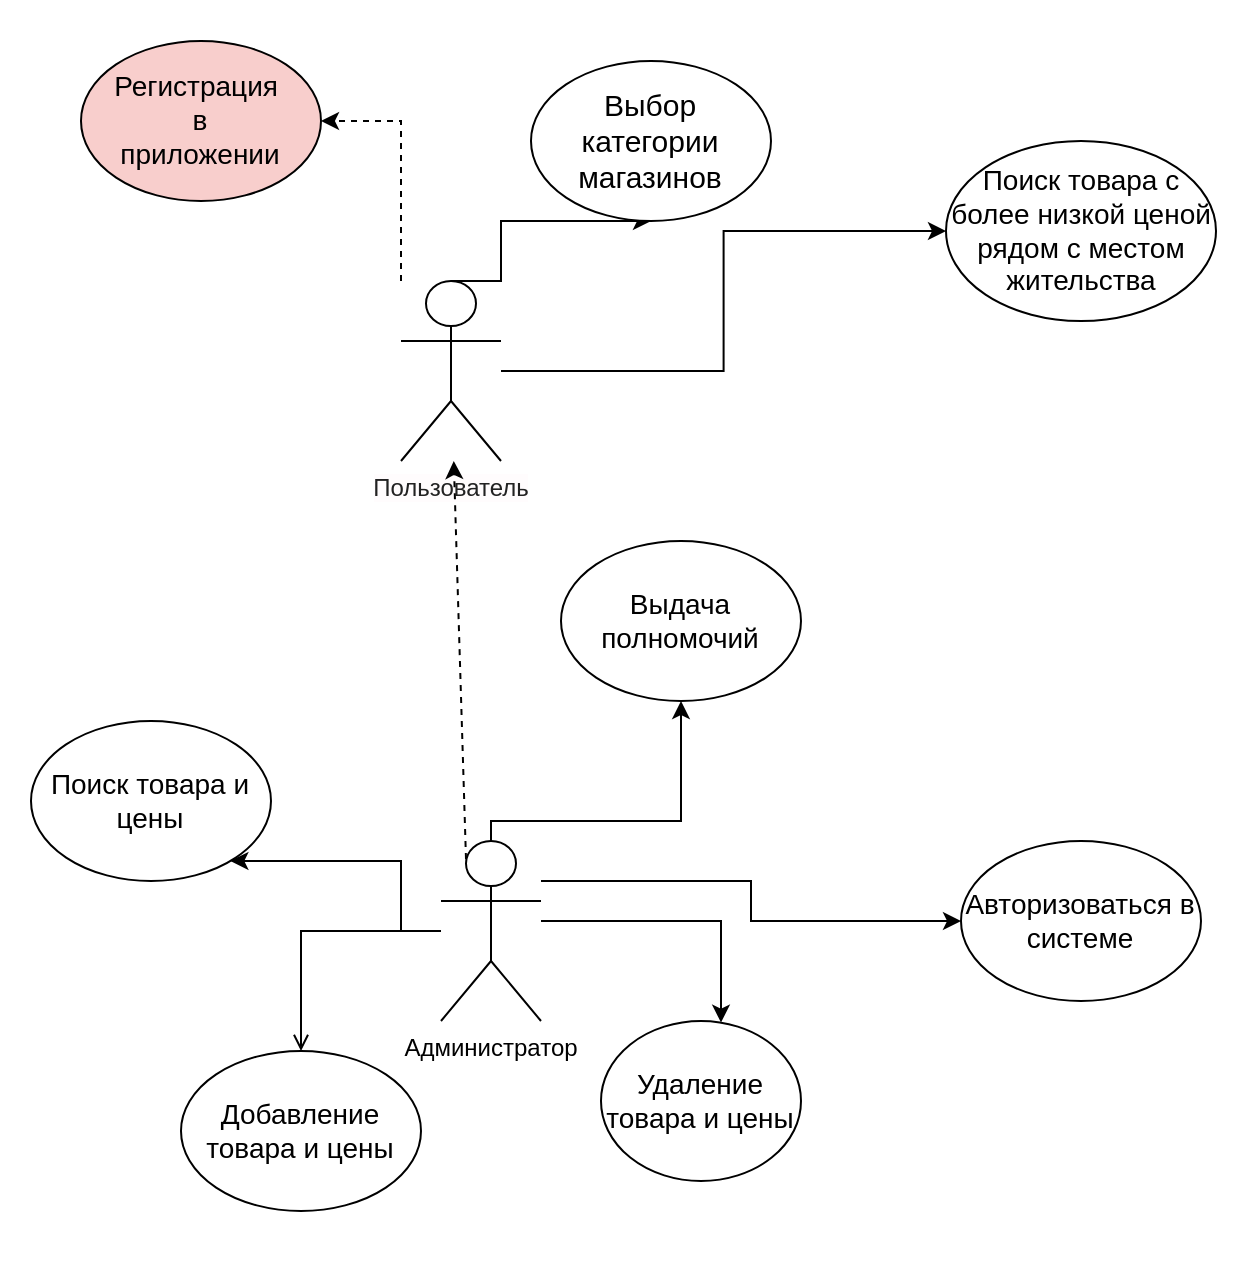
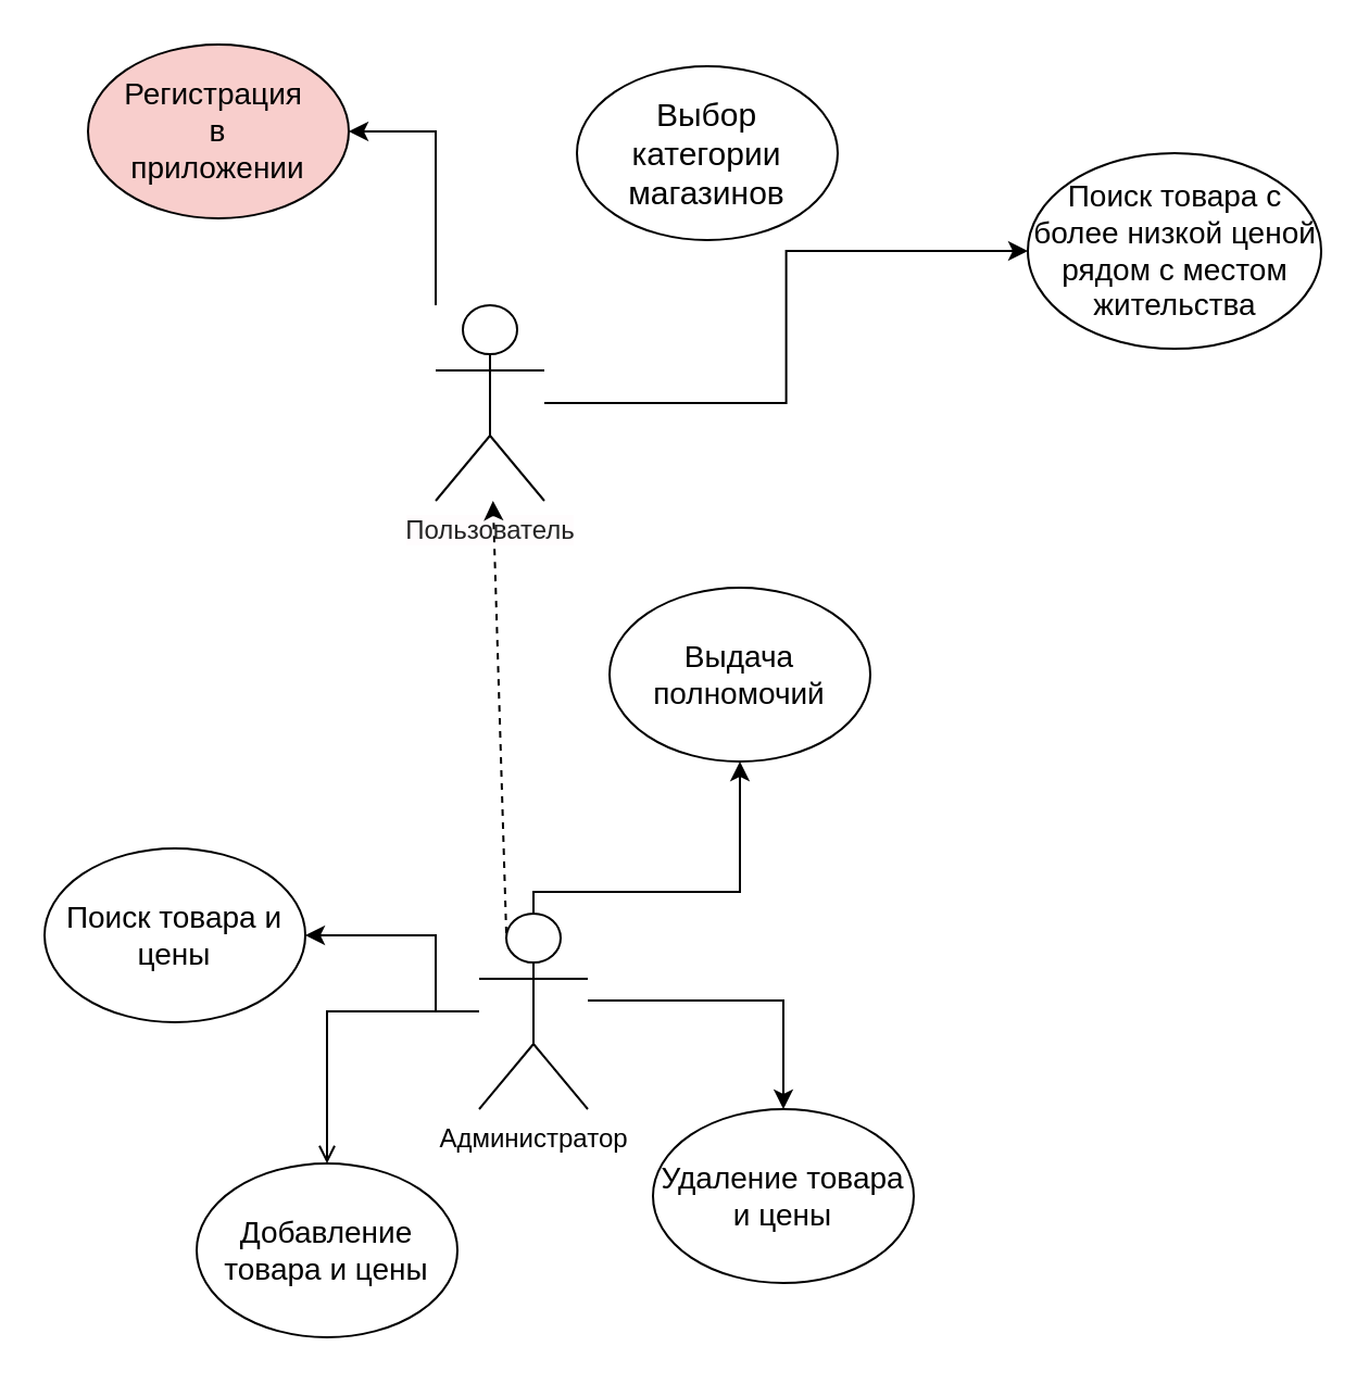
- <mxCell id="2" value="" style="edgeStyle=orthogonalEdgeStyle;rounded=0;orthogonalLoop=1;jettySize=auto;html=1;dashed=1;" parent="1" source="5" target="12" edge="1"><mxGeometry relative="1" as="geometry"><Array as="points"><mxPoint x="200" y="230" /></Array></mxGeometry></mxCell>
+ <mxCell id="2" value="" style="edgeStyle=orthogonalEdgeStyle;rounded=0;orthogonalLoop=1;jettySize=auto;html=1;" parent="1" source="5" target="12" edge="1"><mxGeometry relative="1" as="geometry"><Array as="points"><mxPoint x="200" y="230" /></Array></mxGeometry></mxCell>
- <mxCell id="3" value="" style="edgeStyle=orthogonalEdgeStyle;rounded=0;orthogonalLoop=1;jettySize=auto;html=1;fontSize=14;exitX=0.5;exitY=0;exitDx=0;exitDy=0;exitPerimeter=0;" parent="1" source="5" target="13" edge="1"><mxGeometry relative="1" as="geometry"><Array as="points"><mxPoint x="250" y="140" /><mxPoint x="250" y="110" /><mxPoint x="340" y="110" /></Array></mxGeometry></mxCell>
- <mxCell id="15" value="Поиск товара и цены" style="ellipse;whiteSpace=wrap;html=1;verticalAlign=middle;fontSize=14;" vertex="1" parent="1"><mxGeometry x="15" y="360" width="120" height="80" as="geometry" /></mxCell>
+ <mxCell id="15" value="Поиск товара и цены" style="ellipse;whiteSpace=wrap;html=1;verticalAlign=middle;fontSize=14;" vertex="1" parent="1"><mxGeometry x="20" y="390" width="120" height="80" as="geometry" /></mxCell>
- <mxCell id="9" value="" style="edgeStyle=orthogonalEdgeStyle;rounded=0;orthogonalLoop=1;jettySize=auto;html=1;fontSize=14;" edge="1" parent="1" source="11" target="19"><mxGeometry relative="1" as="geometry"><Array as="points"><mxPoint x="375" y="440" /><mxPoint x="375" y="460" /></Array></mxGeometry></mxCell>
- <mxCell id="19" value="Авторизоваться в системе" style="ellipse;whiteSpace=wrap;html=1;verticalAlign=middle;fontSize=14;" vertex="1" parent="1"><mxGeometry x="480" y="420" width="120" height="80" as="geometry" /></mxCell>
- <mxCell id="18" value="Удаление товара и цены" style="ellipse;whiteSpace=wrap;html=1;verticalAlign=middle;fontSize=14;" vertex="1" parent="1"><mxGeometry x="300" y="510" width="100" height="80" as="geometry" /></mxCell>
+ <mxCell id="18" value="Удаление товара и цены" style="ellipse;whiteSpace=wrap;html=1;verticalAlign=middle;fontSize=14;" vertex="1" parent="1"><mxGeometry x="300" y="510" width="120" height="80" as="geometry" /></mxCell>
- <mxCell id="17" value="Добавление товара и цены&lt;br style=&quot;font-size: 14px;&quot;&gt;" style="ellipse;whiteSpace=wrap;html=1;verticalAlign=middle;fontSize=14;" vertex="1" parent="1"><mxGeometry x="90" y="525" width="120" height="80" as="geometry" /></mxCell>
+ <mxCell id="17" value="Добавление товара и цены&lt;br style=&quot;font-size: 14px;&quot;&gt;" style="ellipse;whiteSpace=wrap;html=1;verticalAlign=middle;fontSize=14;" vertex="1" parent="1"><mxGeometry x="90" y="535" width="120" height="80" as="geometry" /></mxCell>
